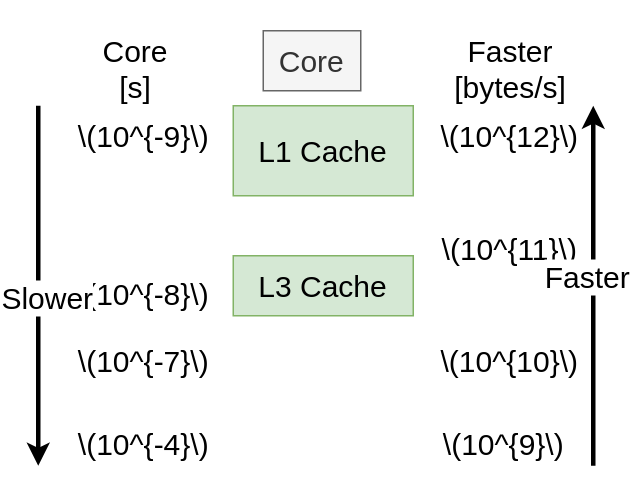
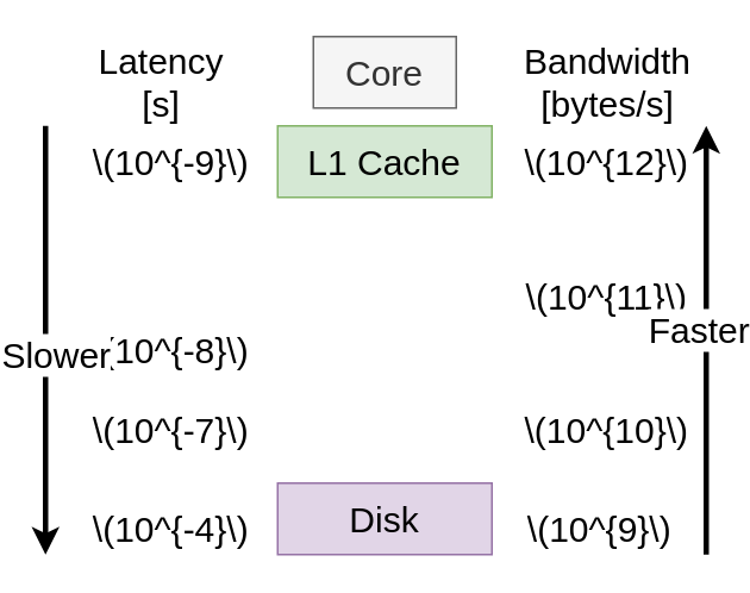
- <mxCell id="2" value="&lt;font style=&quot;font-size: 20px&quot;&gt;Core&lt;/font&gt;" style="rounded=0;whiteSpace=wrap;html=1;fillColor=#f5f5f5;strokeColor=#666666;fontColor=#333333;" vertex="1" parent="1"><mxGeometry x="170" y="20" width="65" height="40" as="geometry" /></mxCell>
+ <mxCell id="2" value="&lt;font style=&quot;font-size: 20px&quot;&gt;Core&lt;/font&gt;" style="rounded=0;whiteSpace=wrap;html=1;fillColor=#f5f5f5;strokeColor=#666666;fontColor=#333333;" vertex="1" parent="1"><mxGeometry x="170" y="20" width="80" height="40" as="geometry" /></mxCell>
- <mxCell id="7" value="Core&lt;br&gt;[s]" style="text;html=1;strokeColor=none;fillColor=none;align=center;verticalAlign=middle;whiteSpace=wrap;rounded=0;fontSize=20;" vertex="1" parent="1"><mxGeometry x="30" y="20" width="110" height="50" as="geometry" /></mxCell>
+ <mxCell id="7" value="Latency&lt;br&gt;[s]" style="text;html=1;strokeColor=none;fillColor=none;align=center;verticalAlign=middle;whiteSpace=wrap;rounded=0;fontSize=20;" vertex="1" parent="1"><mxGeometry x="30" y="20" width="110" height="50" as="geometry" /></mxCell>
- <mxCell id="6" value="Faster&lt;br style=&quot;font-size: 20px;&quot;&gt;[bytes/s]" style="text;html=1;strokeColor=none;fillColor=none;align=center;verticalAlign=middle;whiteSpace=wrap;rounded=0;fontSize=20;" vertex="1" parent="1"><mxGeometry x="280" y="20" width="110" height="50" as="geometry" /></mxCell>
+ <mxCell id="6" value="Bandwidth&lt;br style=&quot;font-size: 20px;&quot;&gt;[bytes/s]" style="text;html=1;strokeColor=none;fillColor=none;align=center;verticalAlign=middle;whiteSpace=wrap;rounded=0;fontSize=20;" vertex="1" parent="1"><mxGeometry x="280" y="20" width="110" height="50" as="geometry" /></mxCell>
- <mxCell id="3" value="&lt;font style=&quot;font-size: 20px&quot;&gt;L1 Cache&lt;/font&gt;" style="rounded=0;whiteSpace=wrap;html=1;fillColor=#d5e8d4;strokeColor=#82b366;" vertex="1" parent="1"><mxGeometry x="150" y="70" width="120" height="60" as="geometry" /></mxCell>
+ <mxCell id="3" value="&lt;font style=&quot;font-size: 20px&quot;&gt;L1 Cache&lt;/font&gt;" style="rounded=0;whiteSpace=wrap;html=1;fillColor=#d5e8d4;strokeColor=#82b366;" vertex="1" parent="1"><mxGeometry x="150" y="70" width="120" height="40" as="geometry" /></mxCell>
- <mxCell id="4" value="&lt;font style=&quot;font-size: 20px&quot;&gt;L3 Cache&lt;/font&gt;" style="rounded=0;whiteSpace=wrap;html=1;fillColor=#d5e8d4;strokeColor=#82b366;" vertex="1" parent="1"><mxGeometry x="150" y="170" width="120" height="40" as="geometry" /></mxCell>
+ <mxCell id="5" value="&lt;span style=&quot;font-size: 20px&quot;&gt;Disk&lt;/span&gt;" style="rounded=0;whiteSpace=wrap;html=1;fillColor=#e1d5e7;strokeColor=#9673a6;" vertex="1" parent="1"><mxGeometry x="150" y="270" width="120" height="40" as="geometry" /></mxCell>
